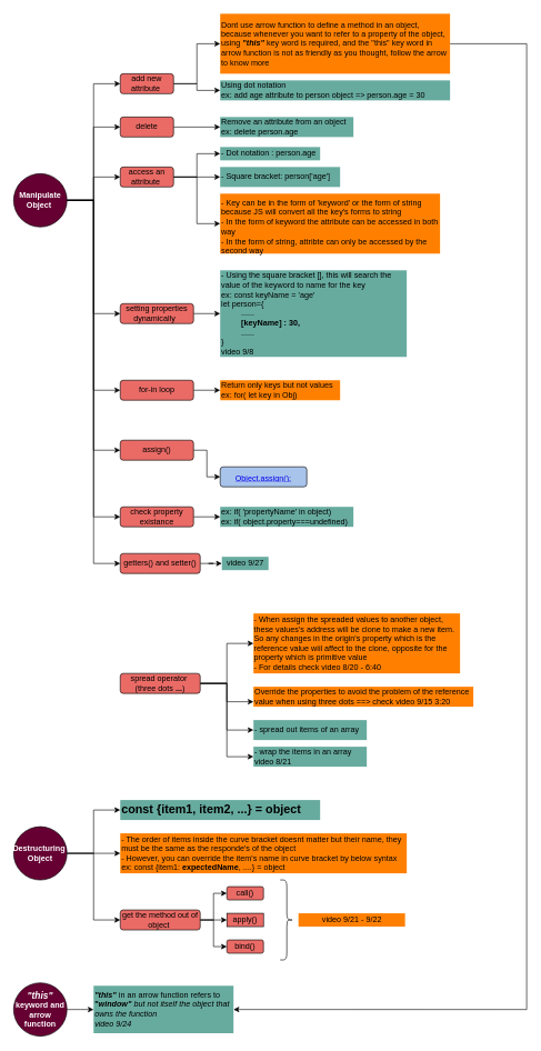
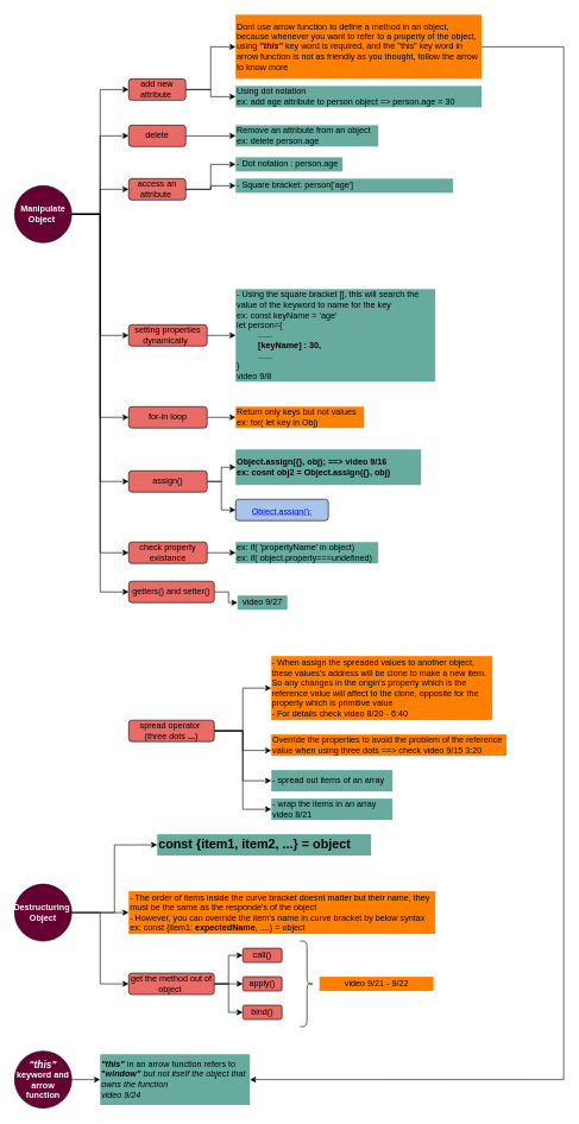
- <mxCell id="23" value="- Square bracket: person['age']" style="text;html=1;strokeColor=none;fillColor=#67AB9F;align=left;verticalAlign=middle;whiteSpace=wrap;rounded=0;" parent="1" vertex="1"><mxGeometry x="330" y="250" width="180" height="30" as="geometry" /></mxCell>
+ <mxCell id="23" value="- Square bracket: person['age']" style="text;html=1;strokeColor=none;fillColor=#67AB9F;align=left;verticalAlign=middle;whiteSpace=wrap;rounded=0;" parent="1" vertex="1"><mxGeometry x="330" y="250" width="305" height="20" as="geometry" /></mxCell>
- <mxCell id="19" style="edgeStyle=orthogonalEdgeStyle;rounded=0;orthogonalLoop=1;jettySize=auto;html=1;entryX=0;entryY=0.5;entryDx=0;entryDy=0;" parent="1" source="21" target="24" edge="1"><mxGeometry relative="1" as="geometry" /></mxCell>
- <mxCell id="24" value="&lt;font face=&quot;helvetica&quot;&gt;- Key can be in the form of 'keyword' or the form of string because JS will convert all the key's forms to string&amp;nbsp;&lt;br&gt;- In the form of keyword the attribute can be accessed in both way&amp;nbsp;&lt;br&gt;- In the form of string, attribte can only be accessed by the second way&lt;br&gt;&lt;/font&gt;" style="text;whiteSpace=wrap;html=1;fillColor=#FF8000;" parent="1" vertex="1"><mxGeometry x="330" y="290" width="330" height="90" as="geometry" /></mxCell>
+ <mxCell id="40" style="edgeStyle=orthogonalEdgeStyle;rounded=0;orthogonalLoop=1;jettySize=auto;html=1;entryX=0;entryY=0.5;entryDx=0;entryDy=0;" parent="1" source="42" target="43" edge="1"><mxGeometry relative="1" as="geometry" /></mxCell>
+ <mxCell id="43" value="&lt;b&gt;Object.assign({}, obj); ==&amp;gt; video 9/16&lt;br&gt;ex: cosnt obj2 = Object.assign({}, obj)&lt;br&gt;&lt;/b&gt;" style="text;html=1;strokeColor=none;fillColor=#67AB9F;align=left;verticalAlign=middle;whiteSpace=wrap;rounded=0;" parent="1" vertex="1"><mxGeometry x="330" y="630" width="260" height="50" as="geometry" /></mxCell>
- <mxCell id="69" value="getters() and setter()" style="rounded=1;whiteSpace=wrap;html=1;fillColor=#EA6B66;" parent="1" vertex="1"><mxGeometry x="180" y="830" width="120" height="30" as="geometry" /></mxCell>
+ <mxCell id="69" value="getters() and setter()" style="rounded=1;whiteSpace=wrap;html=1;fillColor=#EA6B66;" parent="1" vertex="1"><mxGeometry x="180" y="815" width="120" height="30" as="geometry" /></mxCell>
- <mxCell id="49" value="&lt;b&gt;&lt;font style=&quot;font-size: 18px&quot;&gt;const {item1, item2, ...} = object&lt;/font&gt;&lt;/b&gt;" style="text;html=1;strokeColor=none;fillColor=#67AB9F;align=left;verticalAlign=middle;whiteSpace=wrap;rounded=0;" parent="1" vertex="1"><mxGeometry x="180" y="1200" width="300" height="30" as="geometry" /></mxCell>
+ <mxCell id="49" value="&lt;b&gt;&lt;font style=&quot;font-size: 18px&quot;&gt;const {item1, item2, ...} = object&lt;/font&gt;&lt;/b&gt;" style="text;html=1;strokeColor=none;fillColor=#67AB9F;align=left;verticalAlign=middle;whiteSpace=wrap;rounded=0;" parent="1" vertex="1"><mxGeometry x="220" y="1170" width="300" height="30" as="geometry" /></mxCell>
- <mxCell id="61" value="apply()" style="whiteSpace=wrap;html=1;fillColor=#EA6B66;rounded=0;" parent="1" vertex="1"><mxGeometry x="340" y="1370" width="55" height="20" as="geometry" /></mxCell>
+ <mxCell id="61" value="apply()" style="rounded=1;whiteSpace=wrap;html=1;fillColor=#EA6B66;" parent="1" vertex="1"><mxGeometry x="340" y="1370" width="55" height="20" as="geometry" /></mxCell>
